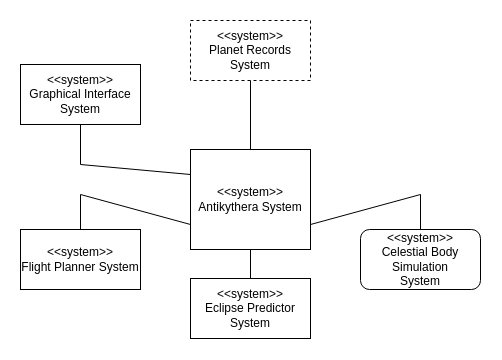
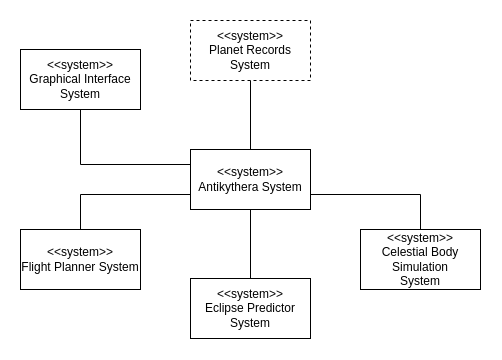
- <mxCell id="6" value="&lt;span&gt;&amp;lt;&amp;lt;system&amp;gt;&amp;gt;&lt;br&gt;Graphical Interface System&lt;br&gt;&lt;/span&gt;" style="rounded=0;whiteSpace=wrap;html=1;" parent="1" vertex="1"><mxGeometry x="20" y="64" width="120" height="60" as="geometry" /></mxCell>
+ <mxCell id="6" value="&lt;span&gt;&amp;lt;&amp;lt;system&amp;gt;&amp;gt;&lt;br&gt;Graphical Interface System&lt;br&gt;&lt;/span&gt;" style="rounded=0;whiteSpace=wrap;html=1;" parent="1" vertex="1"><mxGeometry x="20" y="49" width="120" height="60" as="geometry" /></mxCell>
- <mxCell id="2" value="&amp;lt;&amp;lt;system&amp;gt;&amp;gt;&lt;br&gt;Antikythera System&lt;br&gt;" style="rounded=0;whiteSpace=wrap;html=1;" parent="1" vertex="1"><mxGeometry x="190" y="149" width="120" height="100" as="geometry" /></mxCell>
+ <mxCell id="2" value="&amp;lt;&amp;lt;system&amp;gt;&amp;gt;&lt;br&gt;Antikythera System&lt;br&gt;" style="rounded=0;whiteSpace=wrap;html=1;" parent="1" vertex="1"><mxGeometry x="190" y="149" width="120" height="60" as="geometry" /></mxCell>
- <mxCell id="3" value="&lt;span&gt;&amp;lt;&amp;lt;system&amp;gt;&amp;gt;&lt;br&gt;Celestial Body Simulation&lt;br&gt;System&lt;br&gt;&lt;/span&gt;" style="whiteSpace=wrap;html=1;rounded=1;" parent="1" vertex="1"><mxGeometry x="360" y="229" width="120" height="60" as="geometry" /></mxCell>
+ <mxCell id="3" value="&lt;span&gt;&amp;lt;&amp;lt;system&amp;gt;&amp;gt;&lt;br&gt;Celestial Body Simulation&lt;br&gt;System&lt;br&gt;&lt;/span&gt;" style="rounded=0;whiteSpace=wrap;html=1;" parent="1" vertex="1"><mxGeometry x="360" y="229" width="120" height="60" as="geometry" /></mxCell>
